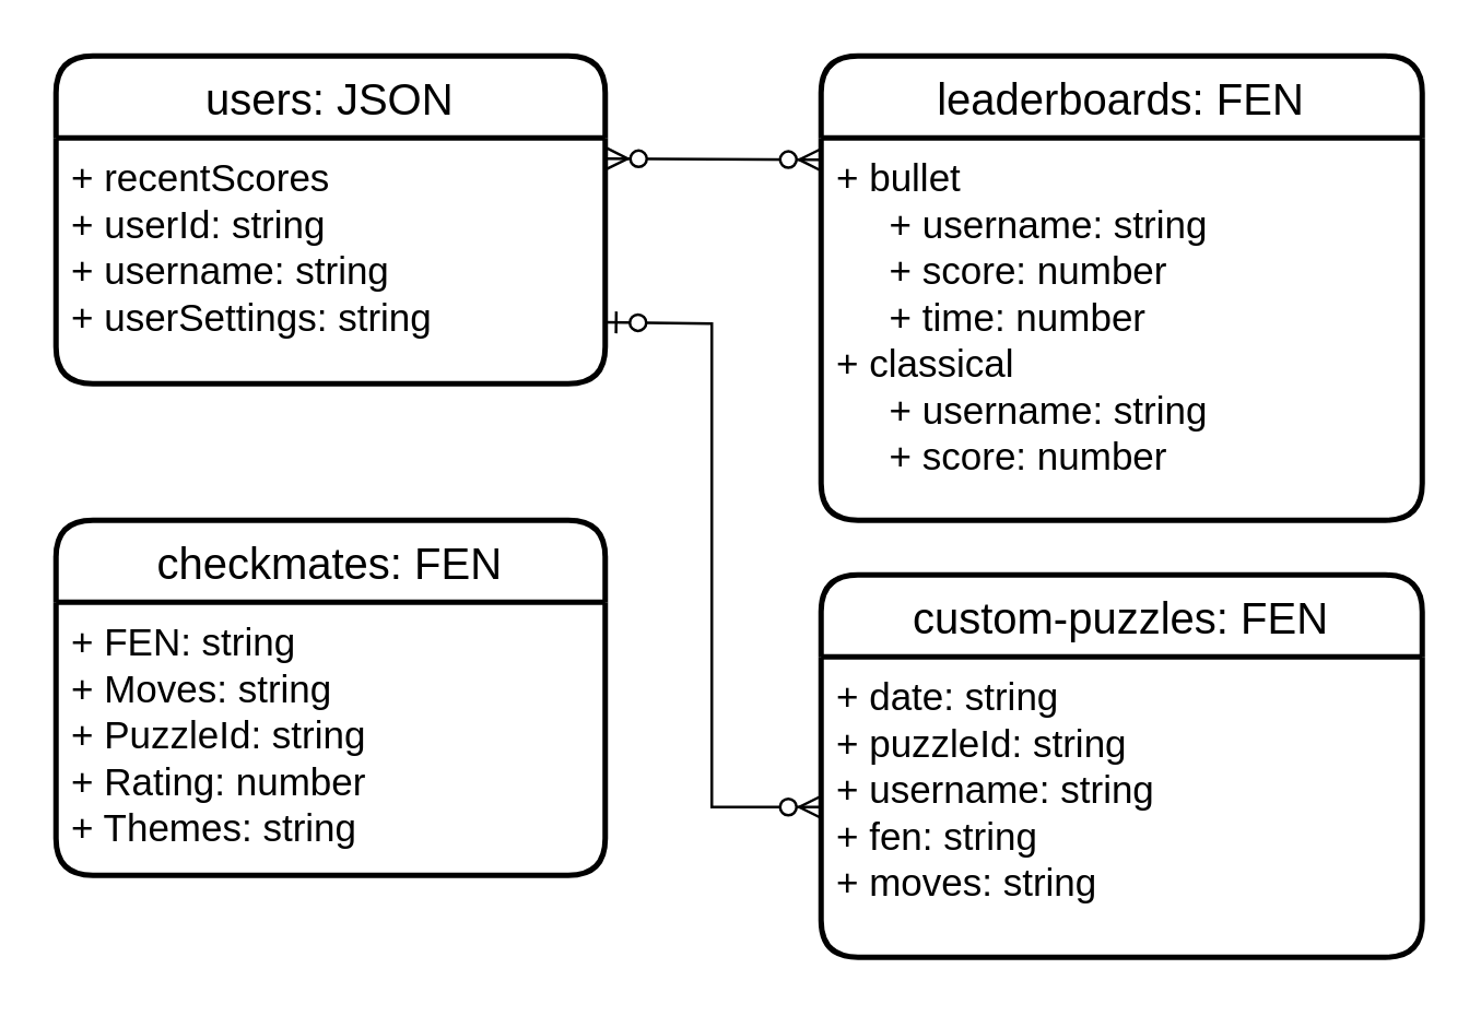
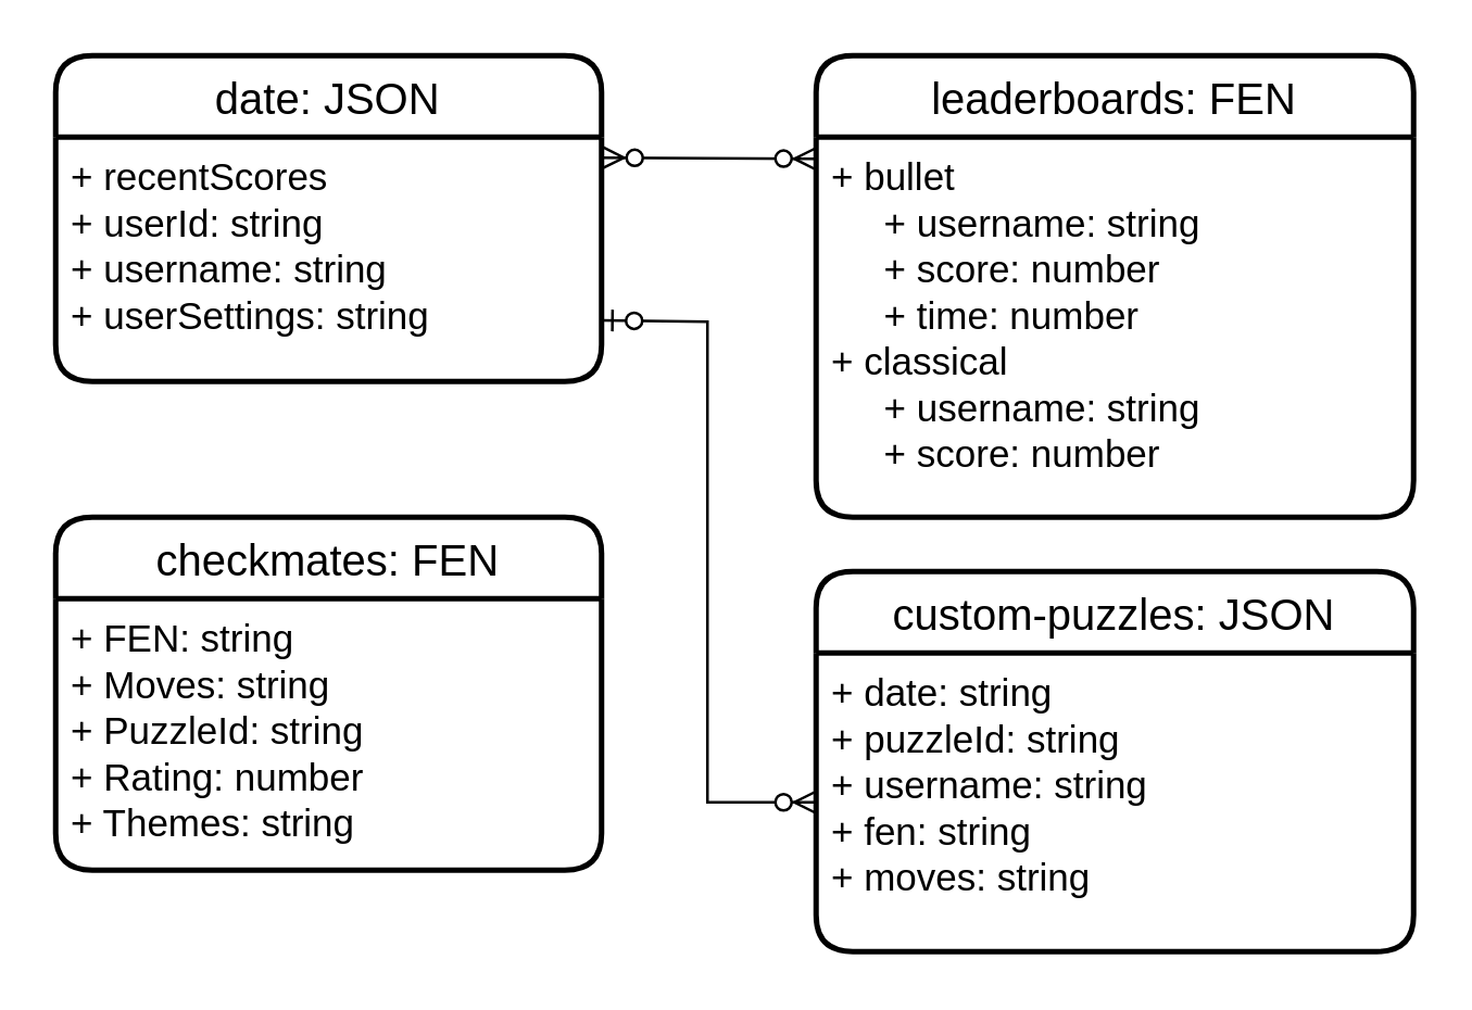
- <mxCell id="4" value="users: JSON" style="swimlane;childLayout=stackLayout;horizontal=1;startSize=30;horizontalStack=0;rounded=1;fontSize=16;fontStyle=0;strokeWidth=2;resizeParent=0;resizeLast=1;shadow=0;dashed=0;align=center;" parent="1" vertex="1"><mxGeometry x="20" y="20" width="201" height="120" as="geometry" /></mxCell>
+ <mxCell id="4" value="date: JSON" style="swimlane;childLayout=stackLayout;horizontal=1;startSize=30;horizontalStack=0;rounded=1;fontSize=16;fontStyle=0;strokeWidth=2;resizeParent=0;resizeLast=1;shadow=0;dashed=0;align=center;" parent="1" vertex="1"><mxGeometry x="20" y="20" width="201" height="120" as="geometry" /></mxCell>
- <mxCell id="6" value="custom-puzzles: FEN" style="swimlane;childLayout=stackLayout;horizontal=1;startSize=30;horizontalStack=0;rounded=1;fontSize=16;fontStyle=0;strokeWidth=2;resizeParent=0;resizeLast=1;shadow=0;dashed=0;align=center;" parent="1" vertex="1"><mxGeometry x="300" y="210" width="220" height="140" as="geometry" /></mxCell>
+ <mxCell id="6" value="custom-puzzles: JSON" style="swimlane;childLayout=stackLayout;horizontal=1;startSize=30;horizontalStack=0;rounded=1;fontSize=16;fontStyle=0;strokeWidth=2;resizeParent=0;resizeLast=1;shadow=0;dashed=0;align=center;" parent="1" vertex="1"><mxGeometry x="300" y="210" width="220" height="140" as="geometry" /></mxCell>
